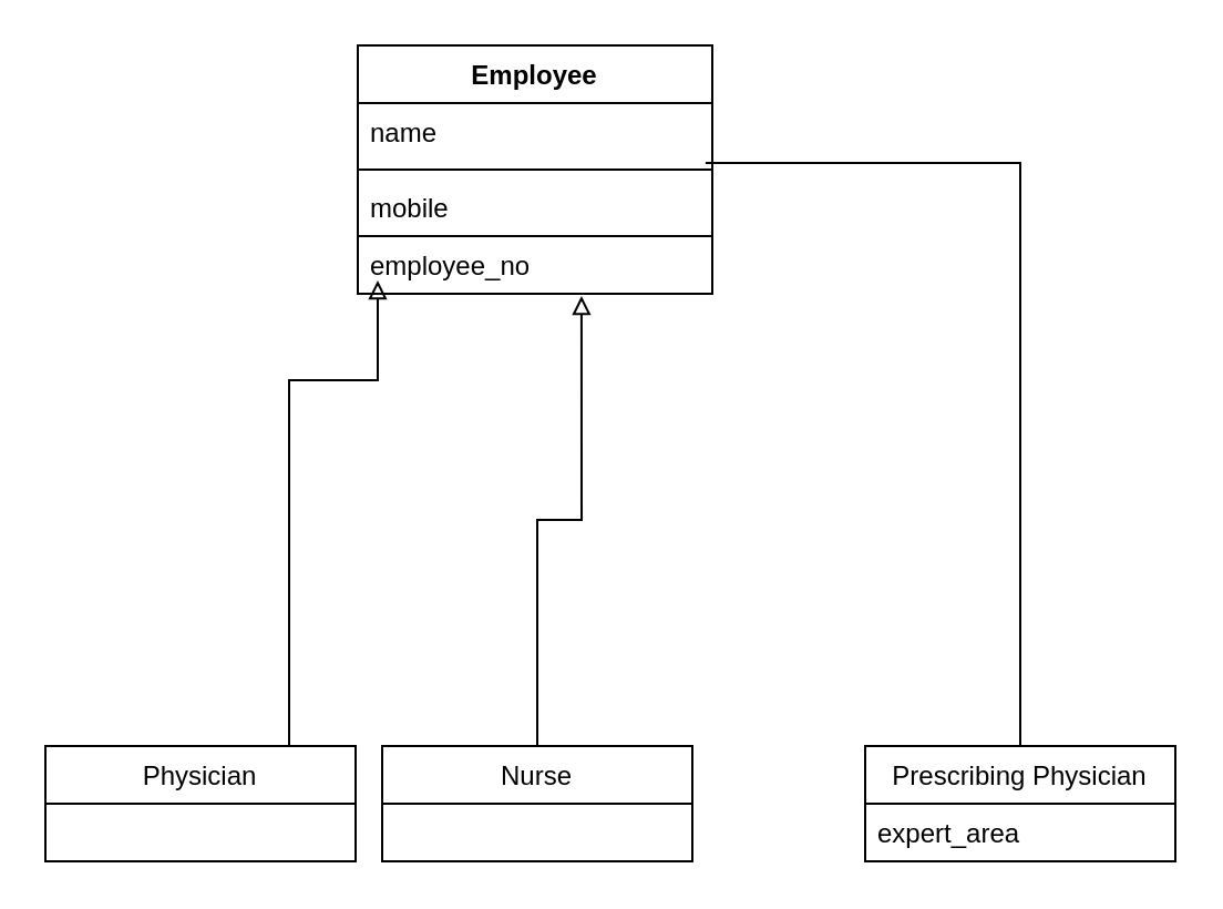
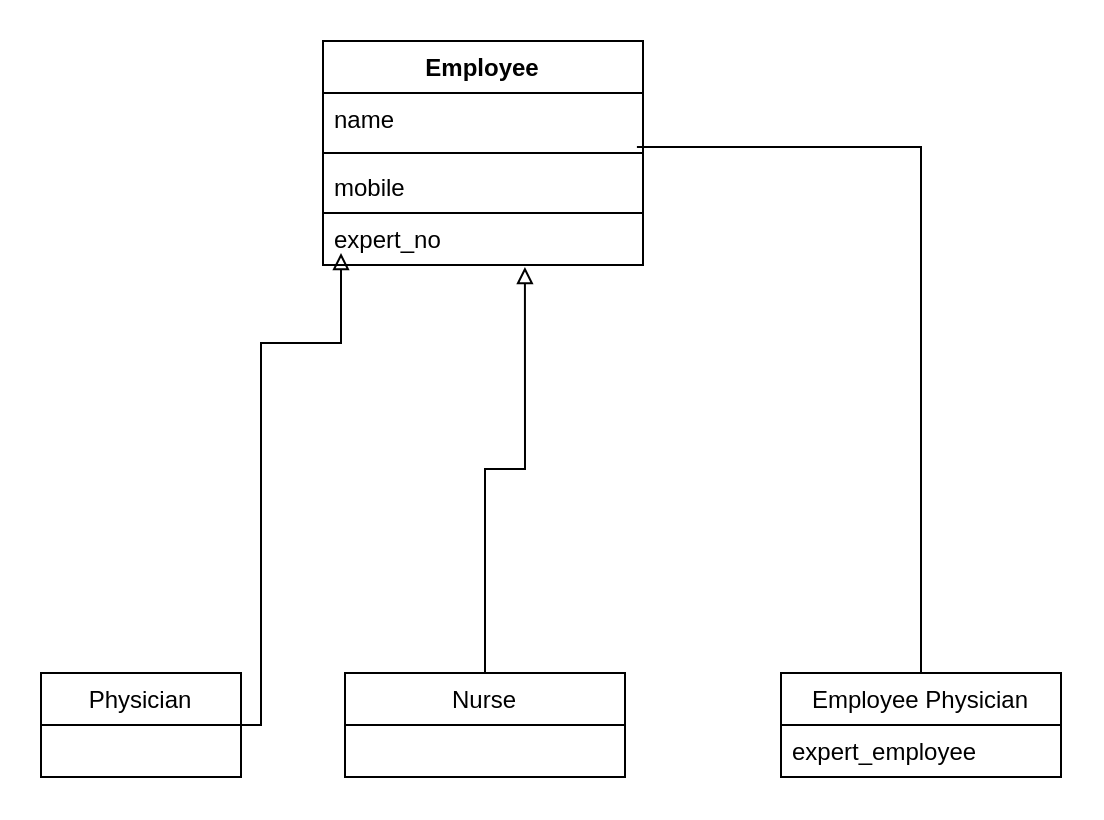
- <mxCell id="6" value="employee_no" style="text;strokeColor=#000000;fillColor=none;align=left;verticalAlign=top;spacingLeft=4;spacingRight=4;overflow=hidden;rotatable=0;points=[[0,0.5],[1,0.5]];portConstraint=eastwest;" vertex="1" parent="2"><mxGeometry y="86" width="160" height="26" as="geometry" /></mxCell>
+ <mxCell id="6" value="expert_no" style="text;strokeColor=#000000;fillColor=none;align=left;verticalAlign=top;spacingLeft=4;spacingRight=4;overflow=hidden;rotatable=0;points=[[0,0.5],[1,0.5]];portConstraint=eastwest;" vertex="1" parent="2"><mxGeometry y="86" width="160" height="26" as="geometry" /></mxCell>
- <mxCell id="12" value="Prescribing Physician" style="swimlane;fontStyle=0;childLayout=stackLayout;horizontal=1;startSize=26;fillColor=none;horizontalStack=0;resizeParent=1;resizeParentMax=0;resizeLast=0;collapsible=1;marginBottom=0;strokeColor=#000000;" vertex="1" parent="1"><mxGeometry x="390" y="336" width="140" height="52" as="geometry" /></mxCell>
+ <mxCell id="12" value="Employee Physician" style="swimlane;fontStyle=0;childLayout=stackLayout;horizontal=1;startSize=26;fillColor=none;horizontalStack=0;resizeParent=1;resizeParentMax=0;resizeLast=0;collapsible=1;marginBottom=0;strokeColor=#000000;" vertex="1" parent="1"><mxGeometry x="390" y="336" width="140" height="52" as="geometry" /></mxCell>
- <mxCell id="8" value="Physician" style="swimlane;fontStyle=0;childLayout=stackLayout;horizontal=1;startSize=26;fillColor=none;horizontalStack=0;resizeParent=1;resizeParentMax=0;resizeLast=0;collapsible=1;marginBottom=0;strokeColor=#000000;" vertex="1" parent="1"><mxGeometry x="20" y="336" width="140" height="52" as="geometry" /></mxCell>
+ <mxCell id="8" value="Physician" style="swimlane;fontStyle=0;childLayout=stackLayout;horizontal=1;startSize=26;fillColor=none;horizontalStack=0;resizeParent=1;resizeParentMax=0;resizeLast=0;collapsible=1;marginBottom=0;strokeColor=#000000;" vertex="1" parent="1"><mxGeometry x="20" y="336" width="100" height="52" as="geometry" /></mxCell>
- <mxCell id="13" value="expert_area" style="text;strokeColor=none;fillColor=none;align=left;verticalAlign=top;spacingLeft=4;spacingRight=4;overflow=hidden;rotatable=0;points=[[0,0.5],[1,0.5]];portConstraint=eastwest;" vertex="1" parent="12"><mxGeometry y="26" width="140" height="26" as="geometry" /></mxCell>
+ <mxCell id="13" value="expert_employee" style="text;strokeColor=none;fillColor=none;align=left;verticalAlign=top;spacingLeft=4;spacingRight=4;overflow=hidden;rotatable=0;points=[[0,0.5],[1,0.5]];portConstraint=eastwest;" vertex="1" parent="12"><mxGeometry y="26" width="140" height="26" as="geometry" /></mxCell>
